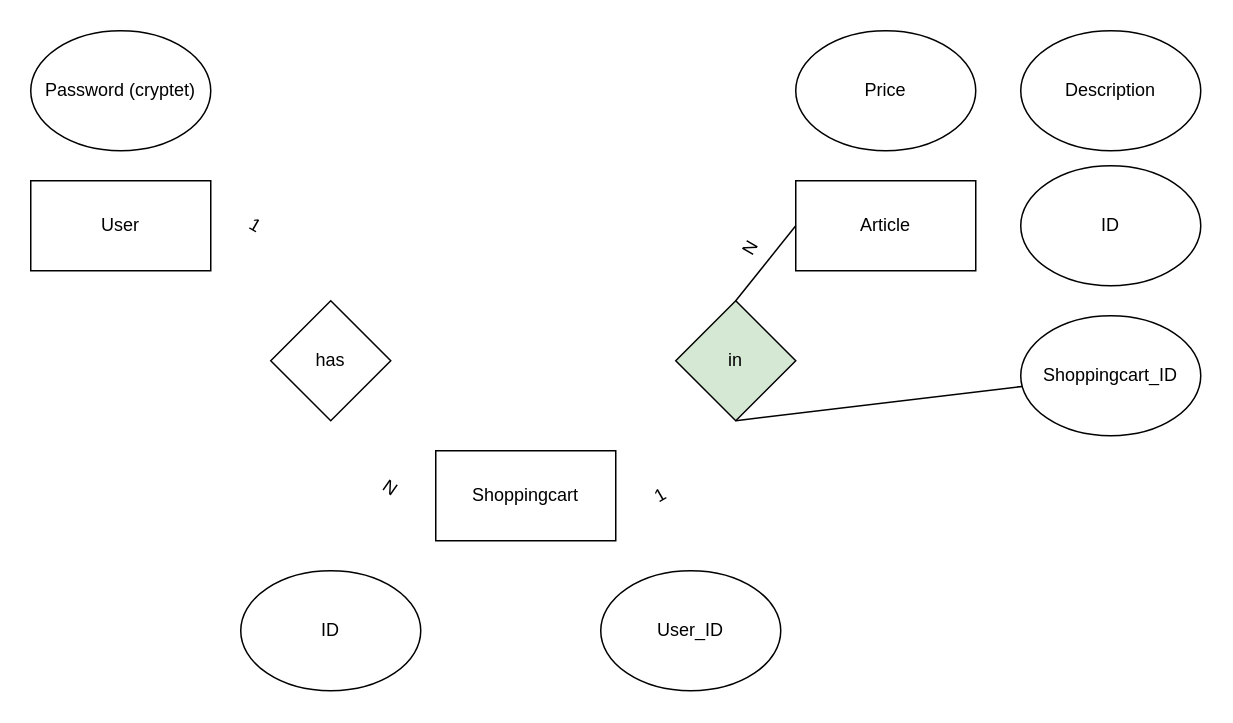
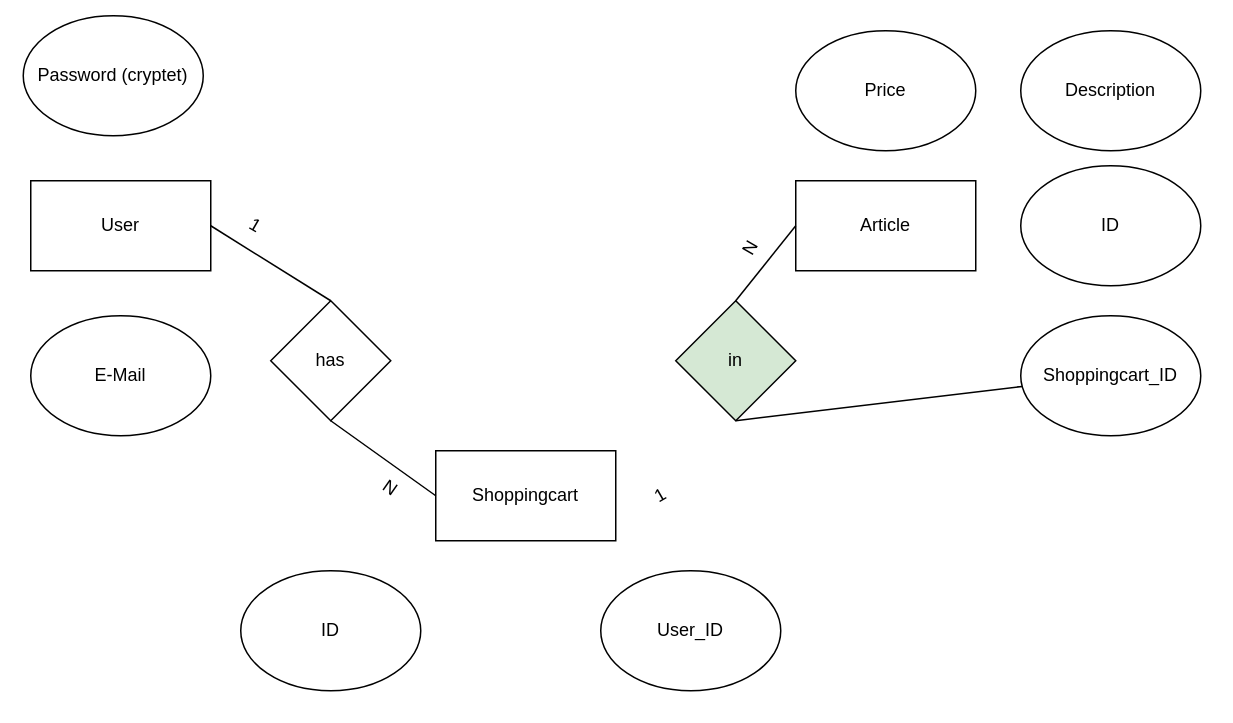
- <mxCell id="5" value="Password (cryptet)" style="ellipse;whiteSpace=wrap;html=1;" vertex="1" parent="1"><mxGeometry x="20" y="20" width="120" height="80" as="geometry" /></mxCell>
+ <mxCell id="5" value="Password (cryptet)" style="ellipse;whiteSpace=wrap;html=1;" vertex="1" parent="1"><mxGeometry x="15" y="10" width="120" height="80" as="geometry" /></mxCell>
+ <mxCell id="10" value="" style="endArrow=none;html=1;rounded=0;entryX=1;entryY=0.5;entryDx=0;entryDy=0;exitX=0.5;exitY=0;exitDx=0;exitDy=0;" edge="1" parent="1" source="7" target="2"><mxGeometry width="50" height="50" relative="1" as="geometry"><mxPoint x="300" y="340" as="sourcePoint" /><mxPoint x="230" y="290" as="targetPoint" /></mxGeometry></mxCell>
+ <mxCell id="4" value="E-Mail" style="ellipse;whiteSpace=wrap;html=1;" vertex="1" parent="1"><mxGeometry x="20" y="210" width="120" height="80" as="geometry" /></mxCell>
+ <mxCell id="9" value="" style="endArrow=none;html=1;rounded=0;entryX=0.5;entryY=1;entryDx=0;entryDy=0;exitX=0;exitY=0.5;exitDx=0;exitDy=0;" edge="1" parent="1" source="6" target="7"><mxGeometry width="50" height="50" relative="1" as="geometry"><mxPoint x="290" y="300" as="sourcePoint" /><mxPoint x="340" y="250" as="targetPoint" /></mxGeometry></mxCell>
